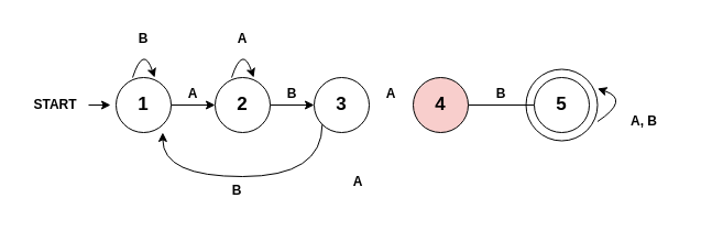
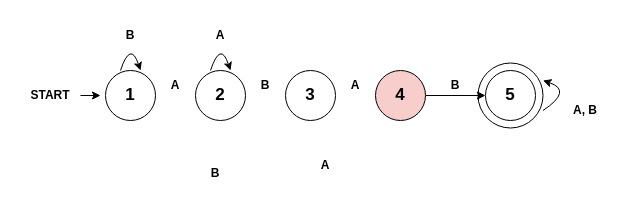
- <mxCell id="3" style="edgeStyle=orthogonalEdgeStyle;rounded=0;orthogonalLoop=1;jettySize=auto;html=1;exitX=1;exitY=0.5;exitDx=0;exitDy=0;entryX=0;entryY=0.5;entryDx=0;entryDy=0;" parent="1" source="4" target="6" edge="1"><mxGeometry relative="1" as="geometry" /></mxCell>
- <mxCell id="5" value="" style="edgeStyle=orthogonalEdgeStyle;rounded=0;orthogonalLoop=1;jettySize=auto;html=1;" parent="1" source="6" target="7" edge="1"><mxGeometry relative="1" as="geometry" /></mxCell>
- <mxCell id="8" value="" style="edgeStyle=orthogonalEdgeStyle;rounded=0;orthogonalLoop=1;jettySize=auto;html=1;endArrow=none;" parent="1" source="9" target="10" edge="1"><mxGeometry relative="1" as="geometry" /></mxCell>
+ <mxCell id="8" value="" style="edgeStyle=orthogonalEdgeStyle;rounded=0;orthogonalLoop=1;jettySize=auto;html=1;" parent="1" source="9" target="10" edge="1"><mxGeometry relative="1" as="geometry" /></mxCell>
- <mxCell id="11" style="edgeStyle=orthogonalEdgeStyle;rounded=0;orthogonalLoop=1;jettySize=auto;html=1;exitX=0;exitY=1;exitDx=0;exitDy=0;entryX=0.848;entryY=1;entryDx=0;entryDy=0;entryPerimeter=0;curved=1;" parent="1" source="7" target="4" edge="1"><mxGeometry relative="1" as="geometry"><Array as="points"><mxPoint x="292" y="160" /><mxPoint x="147" y="160" /></Array></mxGeometry></mxCell>
